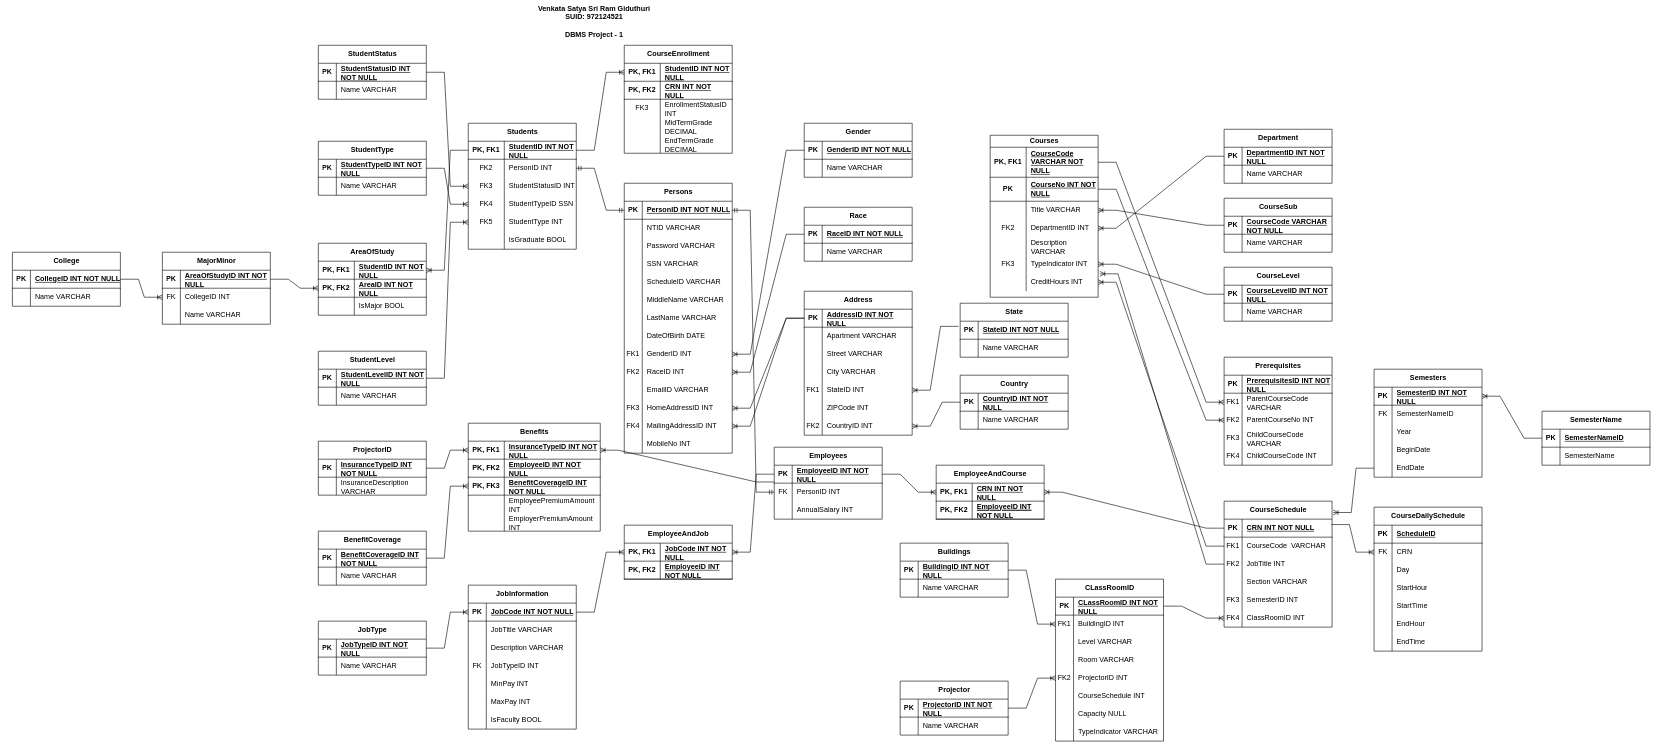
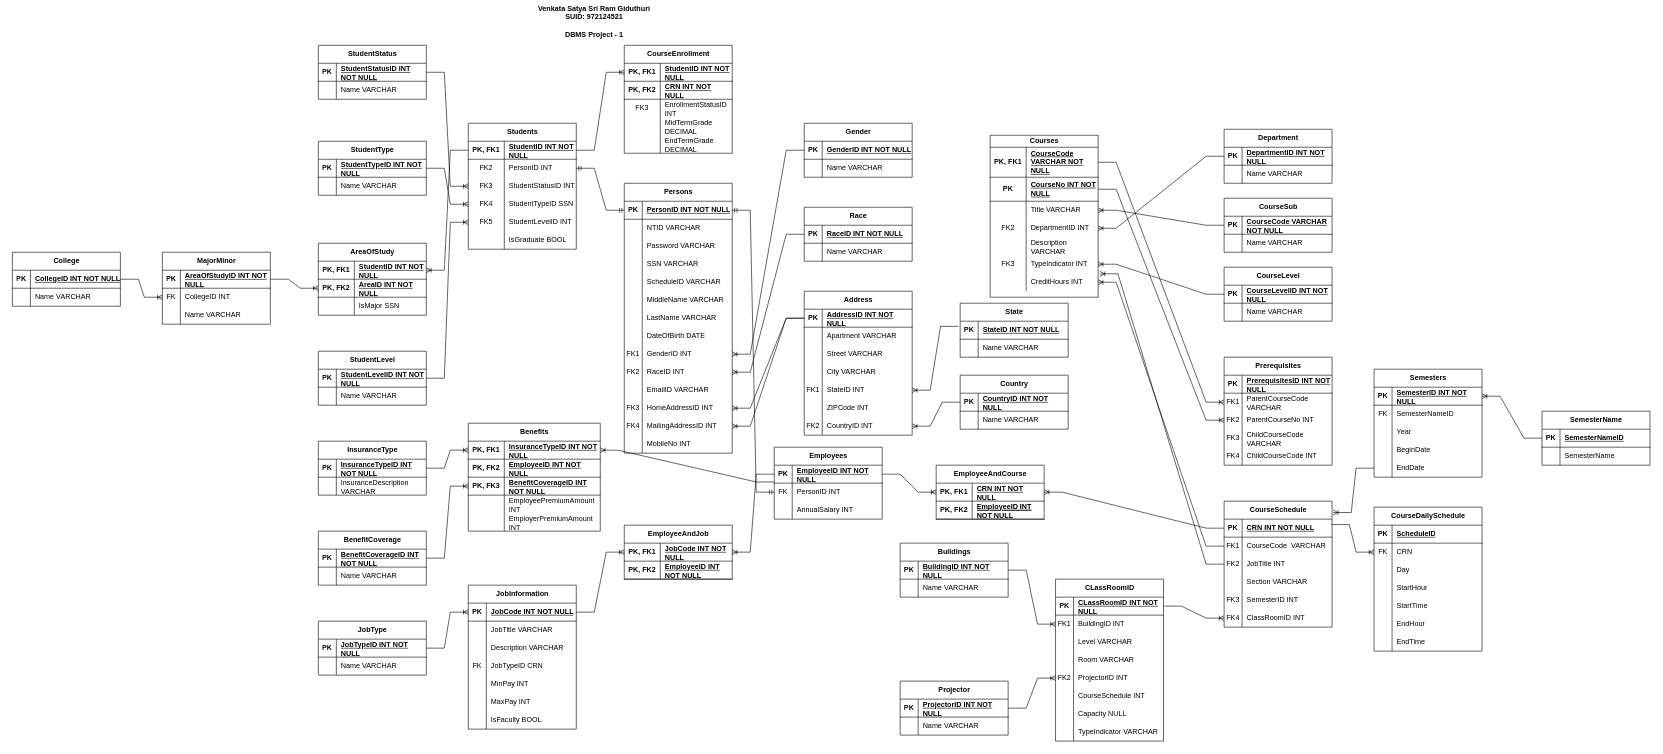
- <mxCell id="17" value="StudentType INT" style="shape=partialRectangle;connectable=0;fillColor=none;top=0;left=0;bottom=0;right=0;align=left;spacingLeft=6;overflow=hidden;whiteSpace=wrap;html=1;" parent="15" vertex="1"><mxGeometry x="60" width="120" height="30" as="geometry"><mxRectangle width="120" height="30" as="alternateBounds" /></mxGeometry></mxCell>
+ <mxCell id="17" value="StudentLevelID INT" style="shape=partialRectangle;connectable=0;fillColor=none;top=0;left=0;bottom=0;right=0;align=left;spacingLeft=6;overflow=hidden;whiteSpace=wrap;html=1;" parent="15" vertex="1"><mxGeometry x="60" width="120" height="30" as="geometry"><mxRectangle width="120" height="30" as="alternateBounds" /></mxGeometry></mxCell>
- <mxCell id="293" value="IsMajor BOOL" style="shape=partialRectangle;connectable=0;fillColor=none;top=0;left=0;bottom=0;right=0;align=left;spacingLeft=6;overflow=hidden;whiteSpace=wrap;html=1;" parent="291" vertex="1"><mxGeometry x="60" width="120" height="30" as="geometry"><mxRectangle width="120" height="30" as="alternateBounds" /></mxGeometry></mxCell>
+ <mxCell id="293" value="IsMajor SSN" style="shape=partialRectangle;connectable=0;fillColor=none;top=0;left=0;bottom=0;right=0;align=left;spacingLeft=6;overflow=hidden;whiteSpace=wrap;html=1;" parent="291" vertex="1"><mxGeometry x="60" width="120" height="30" as="geometry"><mxRectangle width="120" height="30" as="alternateBounds" /></mxGeometry></mxCell>
- <mxCell id="294" value="ProjectorID" style="shape=table;startSize=30;container=1;collapsible=1;childLayout=tableLayout;fixedRows=1;rowLines=0;fontStyle=1;align=center;resizeLast=1;html=1;" parent="1" vertex="1"><mxGeometry x="530" y="735" width="180" height="90" as="geometry" /></mxCell>
+ <mxCell id="294" value="InsuranceType" style="shape=table;startSize=30;container=1;collapsible=1;childLayout=tableLayout;fixedRows=1;rowLines=0;fontStyle=1;align=center;resizeLast=1;html=1;" parent="1" vertex="1"><mxGeometry x="530" y="735" width="180" height="90" as="geometry" /></mxCell>
- <mxCell id="169" value="JobTypeID INT" style="shape=partialRectangle;connectable=0;fillColor=none;top=0;left=0;bottom=0;right=0;align=left;spacingLeft=6;overflow=hidden;whiteSpace=wrap;html=1;" parent="167" vertex="1"><mxGeometry x="30" width="150" height="30" as="geometry"><mxRectangle width="150" height="30" as="alternateBounds" /></mxGeometry></mxCell>
+ <mxCell id="169" value="JobTypeID CRN" style="shape=partialRectangle;connectable=0;fillColor=none;top=0;left=0;bottom=0;right=0;align=left;spacingLeft=6;overflow=hidden;whiteSpace=wrap;html=1;" parent="167" vertex="1"><mxGeometry x="30" width="150" height="30" as="geometry"><mxRectangle width="150" height="30" as="alternateBounds" /></mxGeometry></mxCell>
